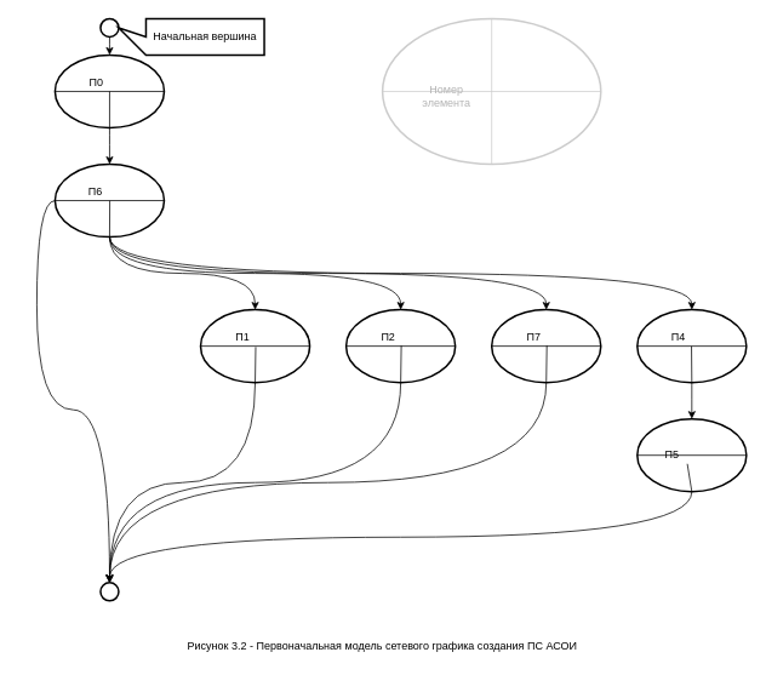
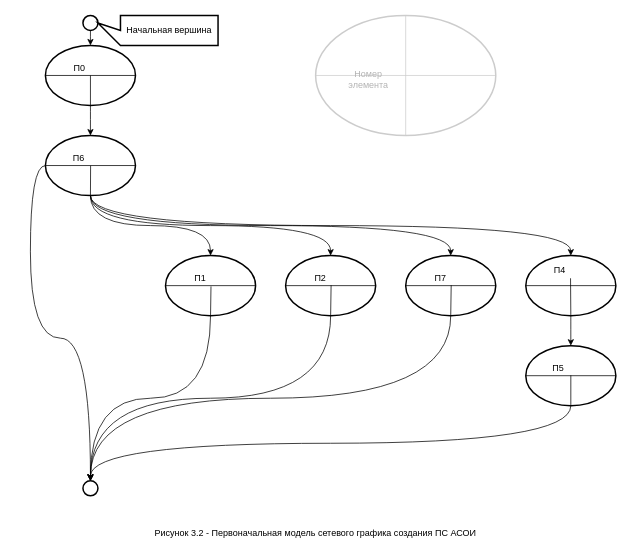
- <mxCell id="43" value="П4" style="text;html=1;align=center;verticalAlign=middle;resizable=0;points=[];autosize=1;strokeColor=none;fillColor=none;" parent="1" vertex="1"><mxGeometry x="730" y="360" width="30" height="20" as="geometry" /></mxCell>
+ <mxCell id="43" value="П4" style="text;html=1;align=center;verticalAlign=middle;resizable=0;points=[];autosize=1;strokeColor=none;fillColor=none;" parent="1" vertex="1"><mxGeometry x="730" y="350" width="30" height="20" as="geometry" /></mxCell>
- <mxCell id="44" value="П5" style="text;html=1;align=center;verticalAlign=middle;resizable=0;points=[];autosize=1;strokeColor=none;fillColor=none;" parent="1" vertex="1"><mxGeometry x="723" y="490" width="30" height="20" as="geometry" /></mxCell>
+ <mxCell id="44" value="П5" style="text;html=1;align=center;verticalAlign=middle;resizable=0;points=[];autosize=1;strokeColor=none;fillColor=none;" parent="1" vertex="1"><mxGeometry x="728" y="480" width="30" height="20" as="geometry" /></mxCell>
